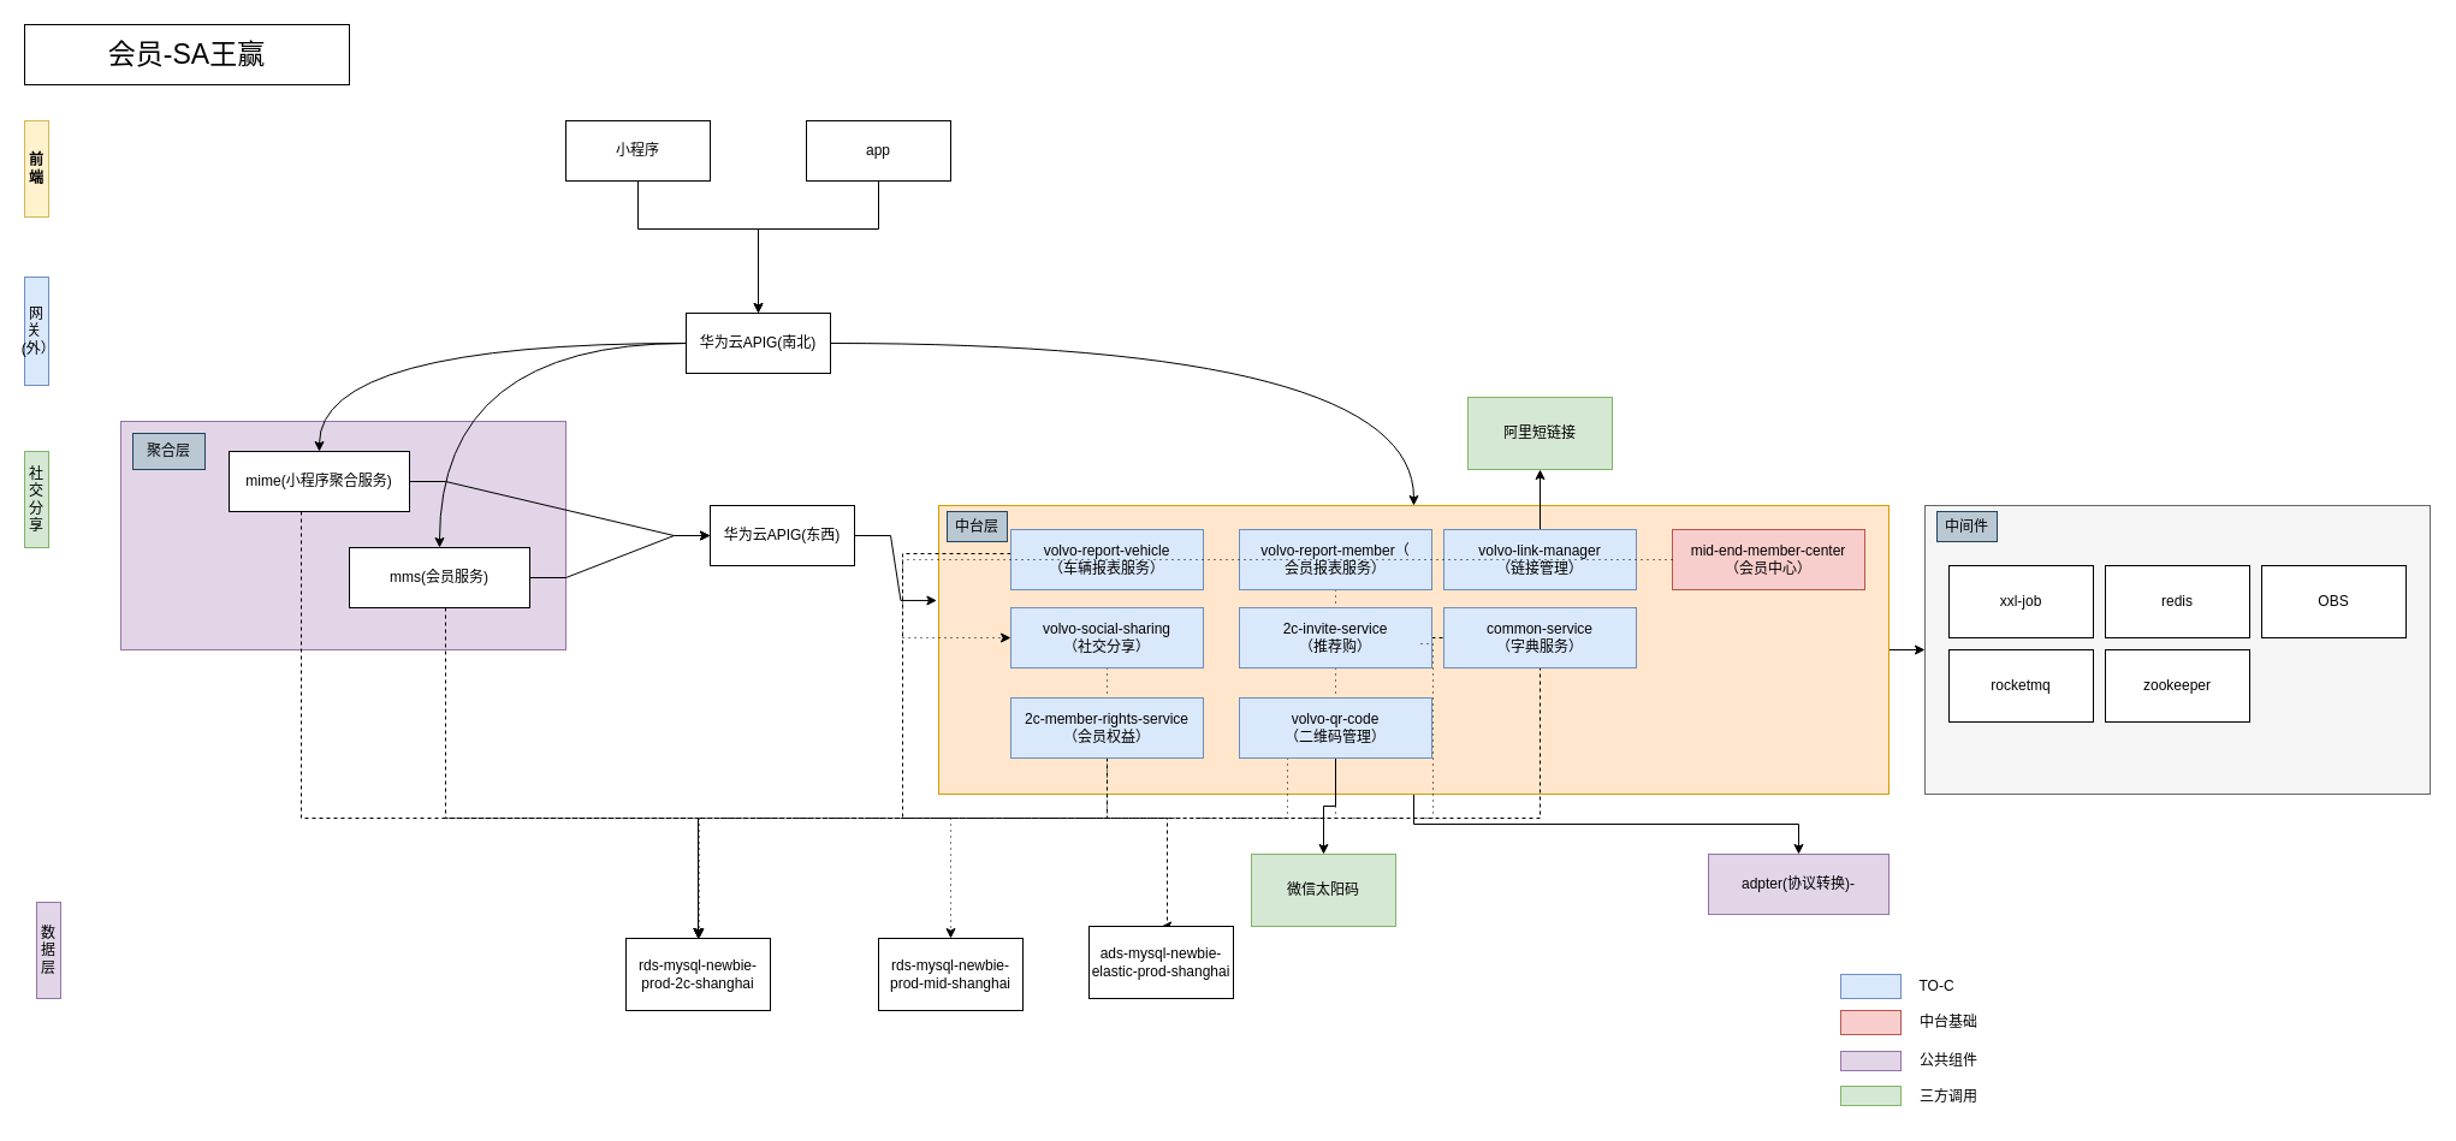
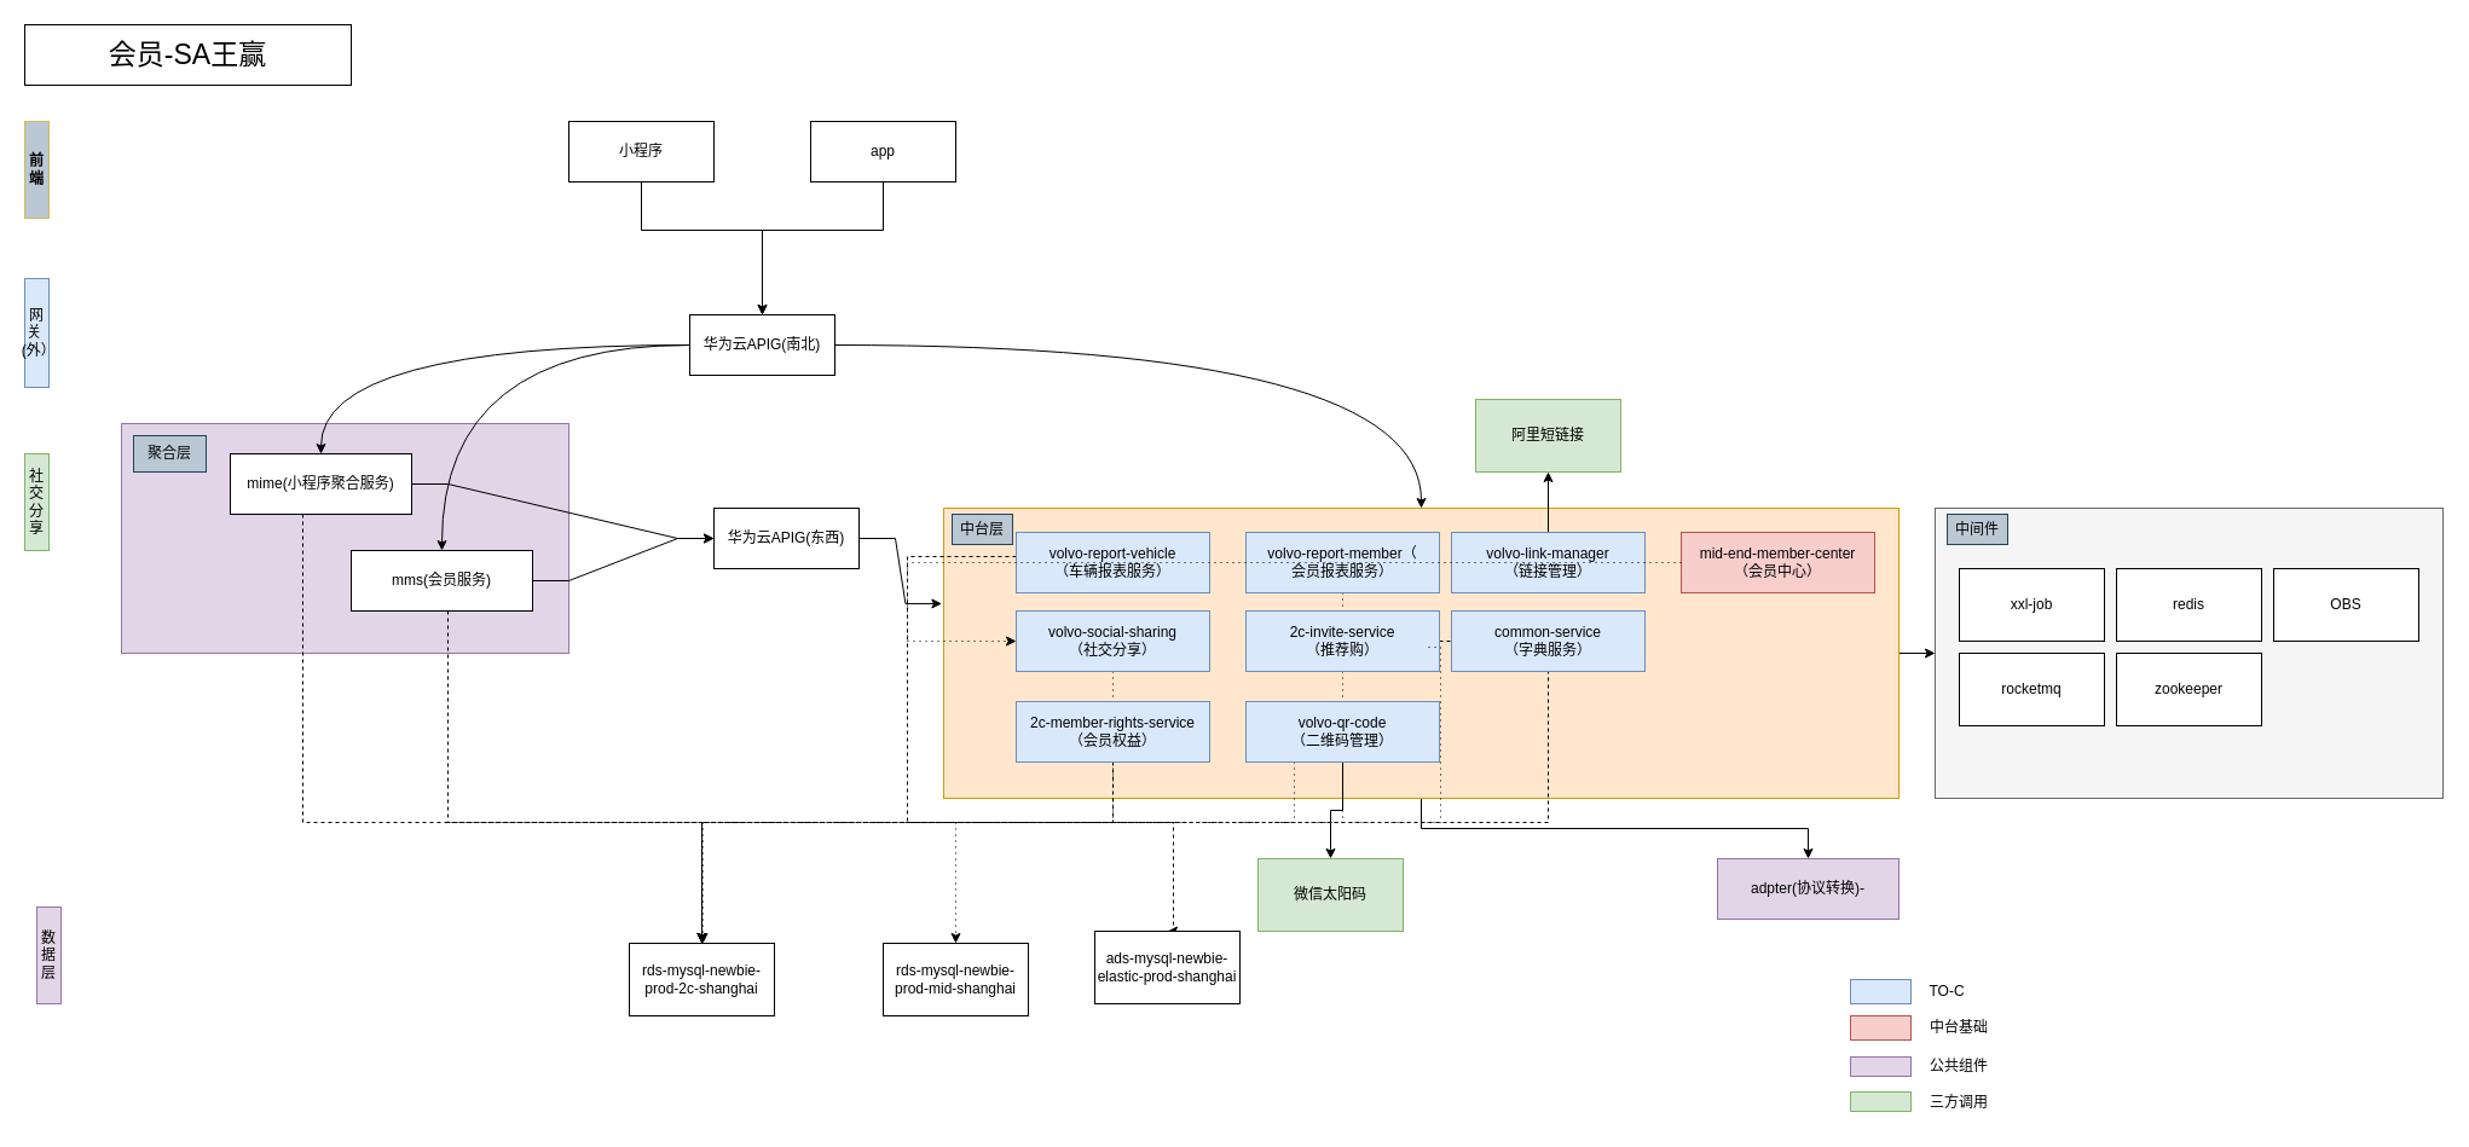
- <mxCell id="7" value="&lt;b&gt;前端&lt;/b&gt;" style="rounded=0;whiteSpace=wrap;html=1;fillColor=#fff2cc;strokeColor=#d6b656;" parent="1" vertex="1"><mxGeometry x="20" y="100" width="20" height="80" as="geometry" /></mxCell>
+ <mxCell id="7" value="&lt;b&gt;前端&lt;/b&gt;" style="rounded=0;whiteSpace=wrap;html=1;fillColor=#bac8d3;strokeColor=#d6b656;" parent="1" vertex="1"><mxGeometry x="20" y="100" width="20" height="80" as="geometry" /></mxCell>
